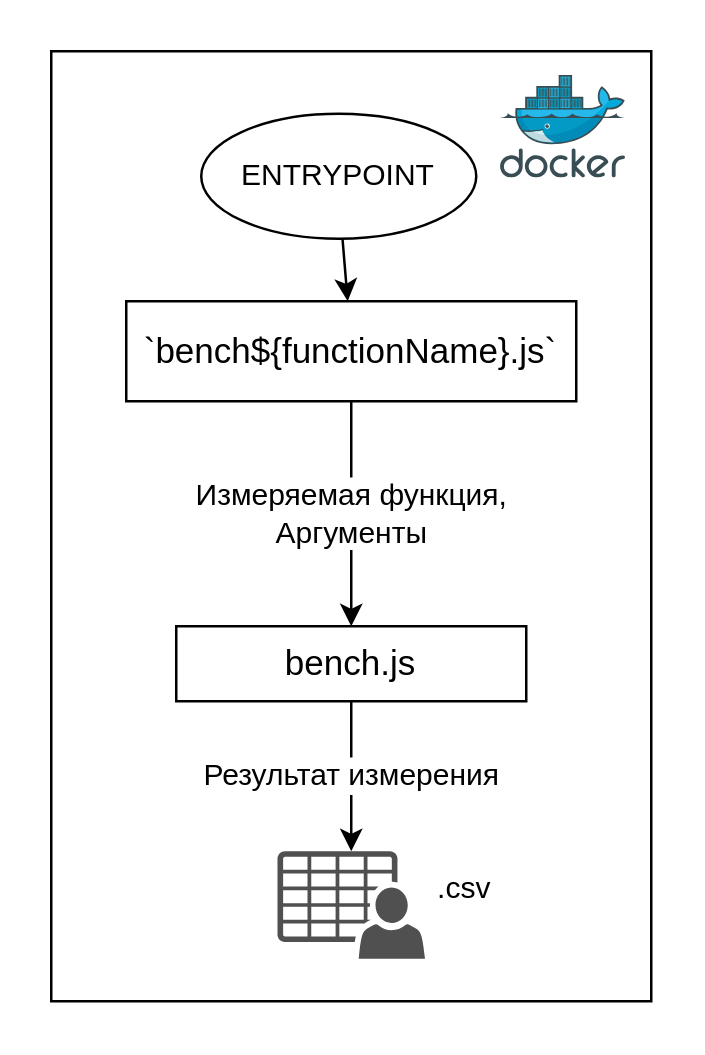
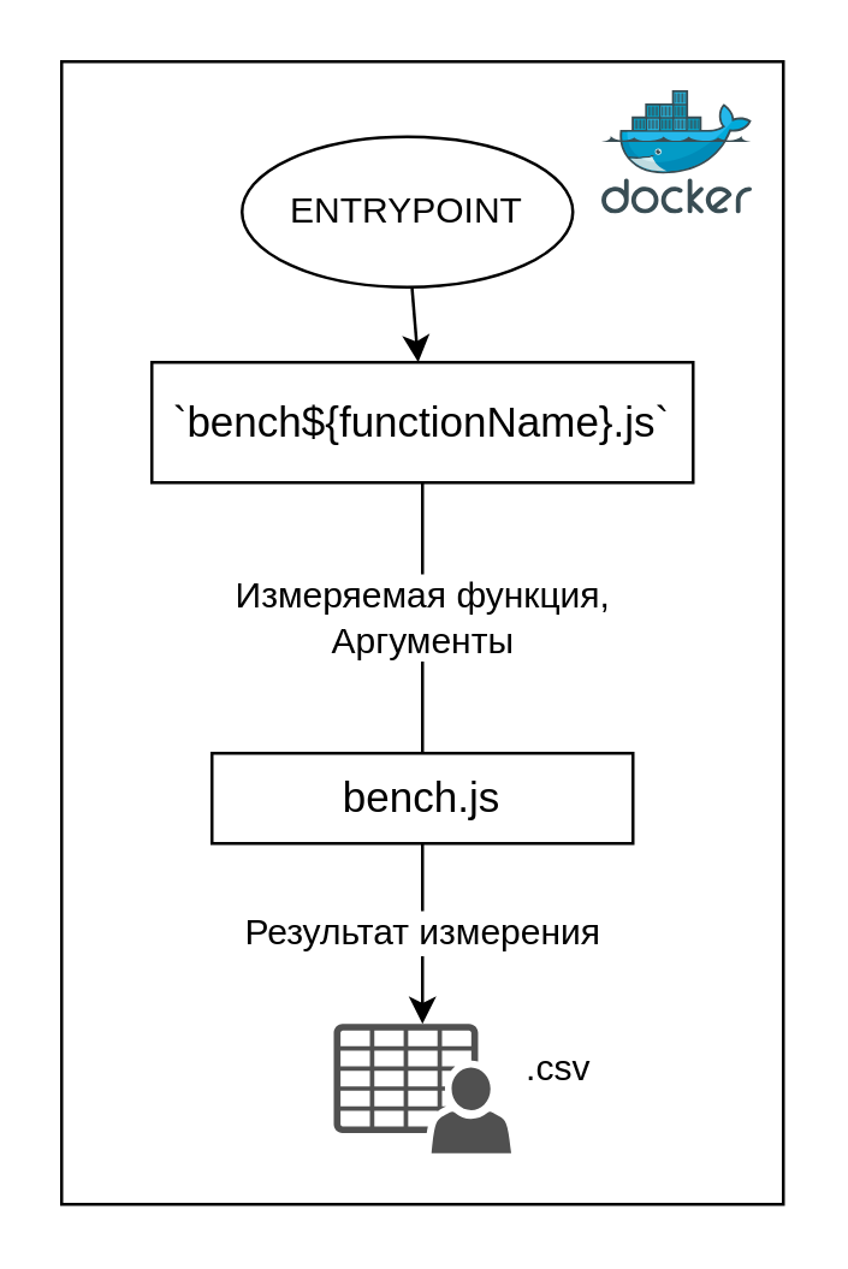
- <mxCell id="6" value="&lt;font style=&quot;font-size: 12px;&quot;&gt;Измеряемая функция,&lt;br&gt;Аргументы&lt;/font&gt;" style="edgeStyle=none;html=1;fontSize=10;" parent="1" source="7" target="9" edge="1"><mxGeometry relative="1" as="geometry" /></mxCell>
+ <mxCell id="6" value="&lt;font style=&quot;font-size: 12px;&quot;&gt;Измеряемая функция,&lt;br&gt;Аргументы&lt;/font&gt;" style="edgeStyle=none;html=1;fontSize=10;endArrow=none;" parent="1" source="7" target="9" edge="1"><mxGeometry relative="1" as="geometry" /></mxCell>
